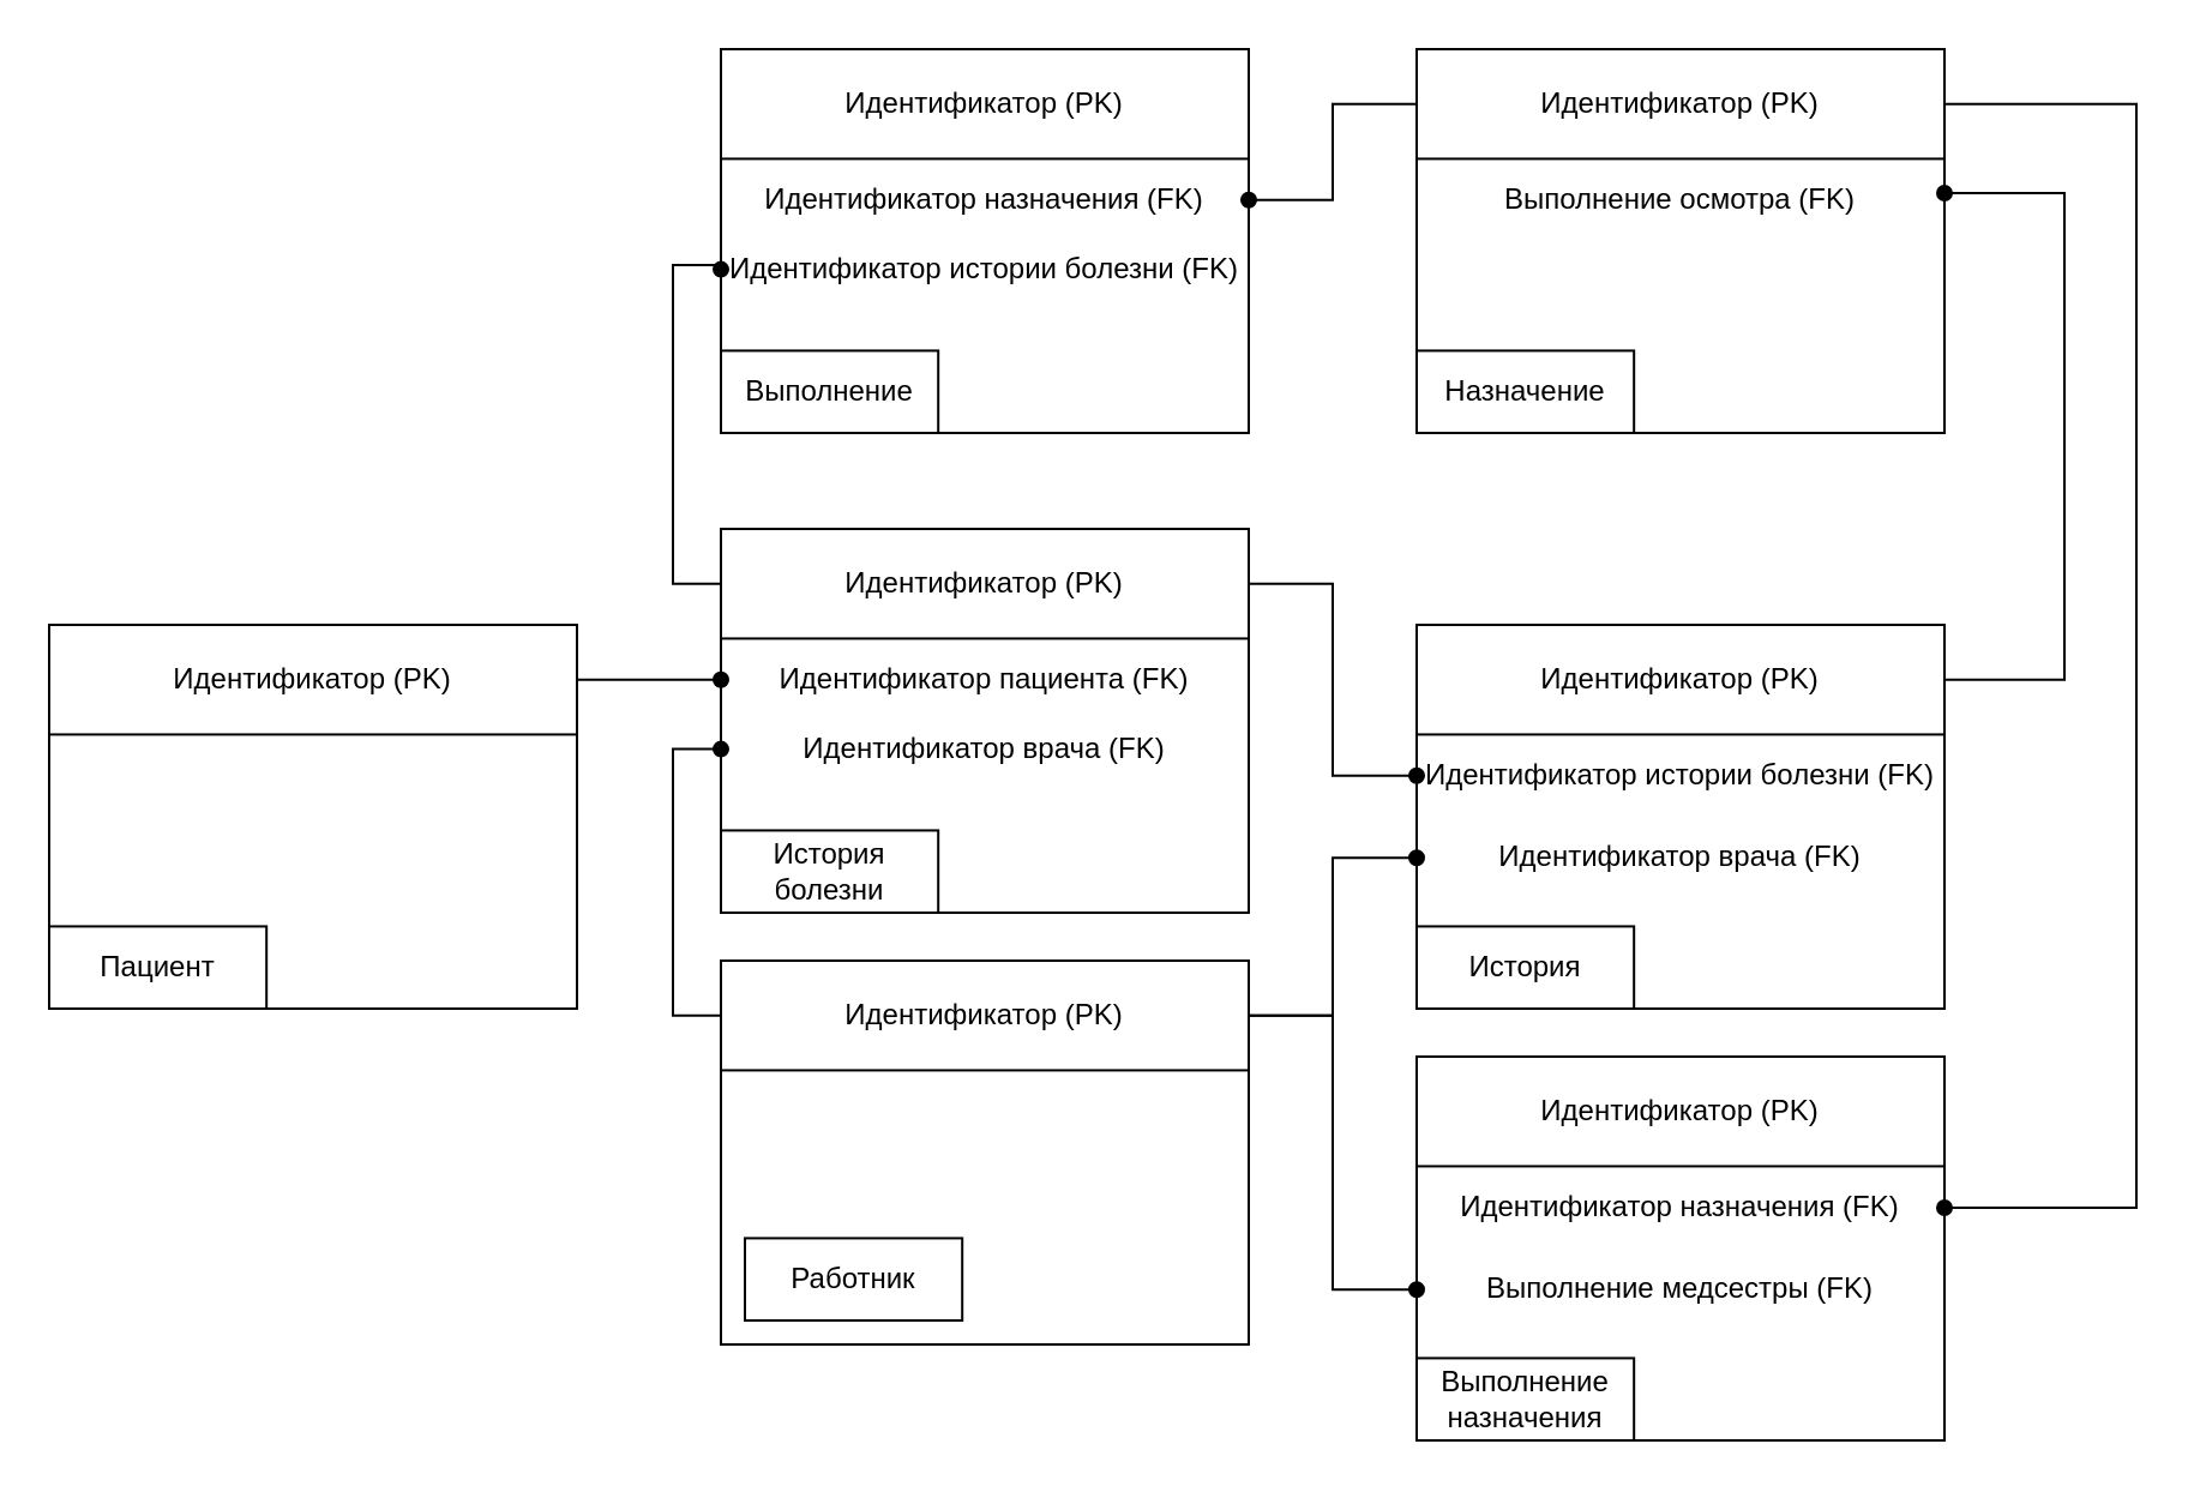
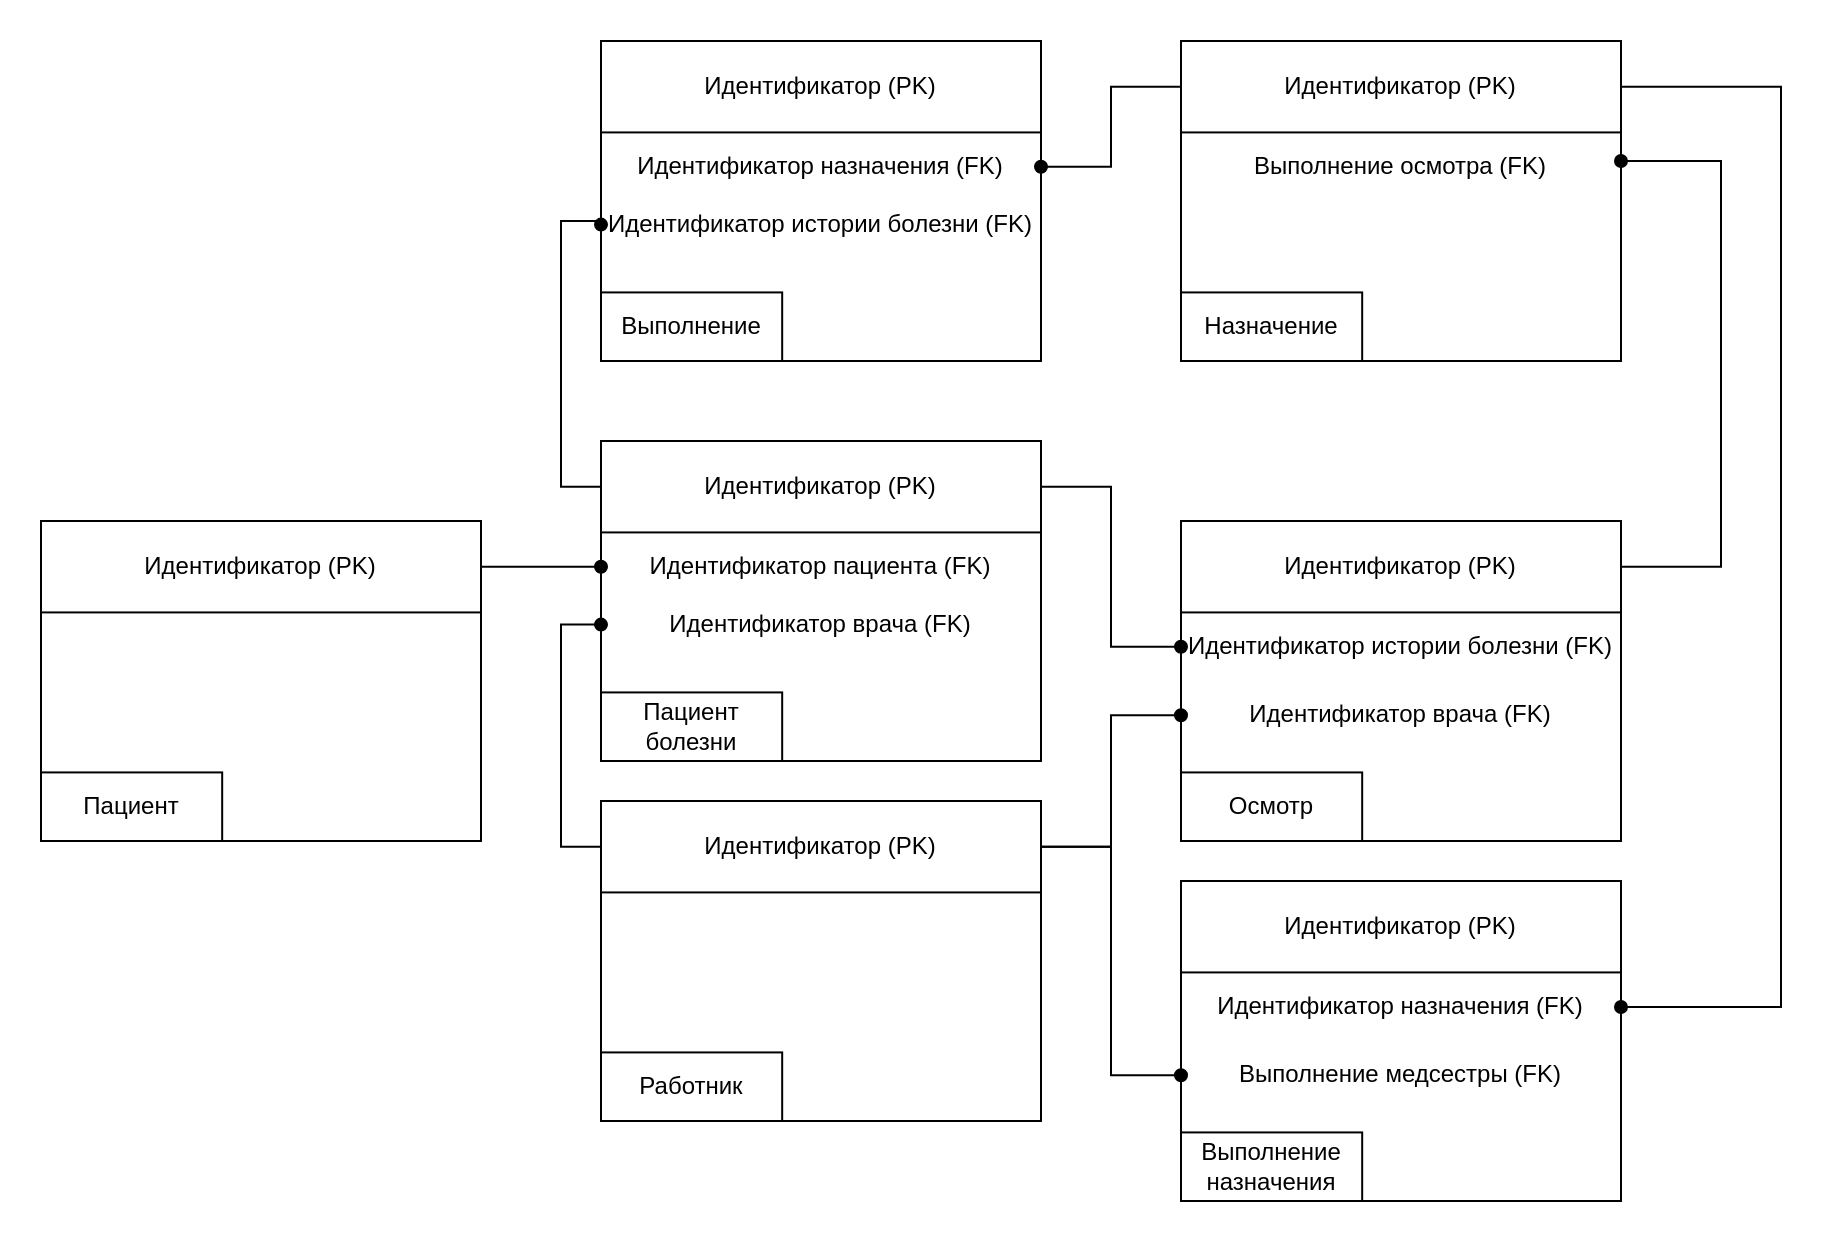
- <mxCell id="15" value="История болезни" style="rounded=0;whiteSpace=wrap;html=1;" parent="12" vertex="1"><mxGeometry y="125.714" width="90.588" height="34.286" as="geometry" /></mxCell>
+ <mxCell id="15" value="Пациент болезни" style="rounded=0;whiteSpace=wrap;html=1;" parent="12" vertex="1"><mxGeometry y="125.714" width="90.588" height="34.286" as="geometry" /></mxCell>
- <mxCell id="21" value="История" style="rounded=0;whiteSpace=wrap;html=1;" parent="18" vertex="1"><mxGeometry y="125.714" width="90.588" height="34.286" as="geometry" /></mxCell>
+ <mxCell id="21" value="Осмотр" style="rounded=0;whiteSpace=wrap;html=1;" parent="18" vertex="1"><mxGeometry y="125.714" width="90.588" height="34.286" as="geometry" /></mxCell>
- <mxCell id="5" value="Работник" style="rounded=0;whiteSpace=wrap;html=1;" parent="2" vertex="1"><mxGeometry x="10" y="115.714" width="90.588" height="34.286" as="geometry" /></mxCell>
+ <mxCell id="5" value="Работник" style="rounded=0;whiteSpace=wrap;html=1;" parent="2" vertex="1"><mxGeometry y="125.714" width="90.588" height="34.286" as="geometry" /></mxCell>
